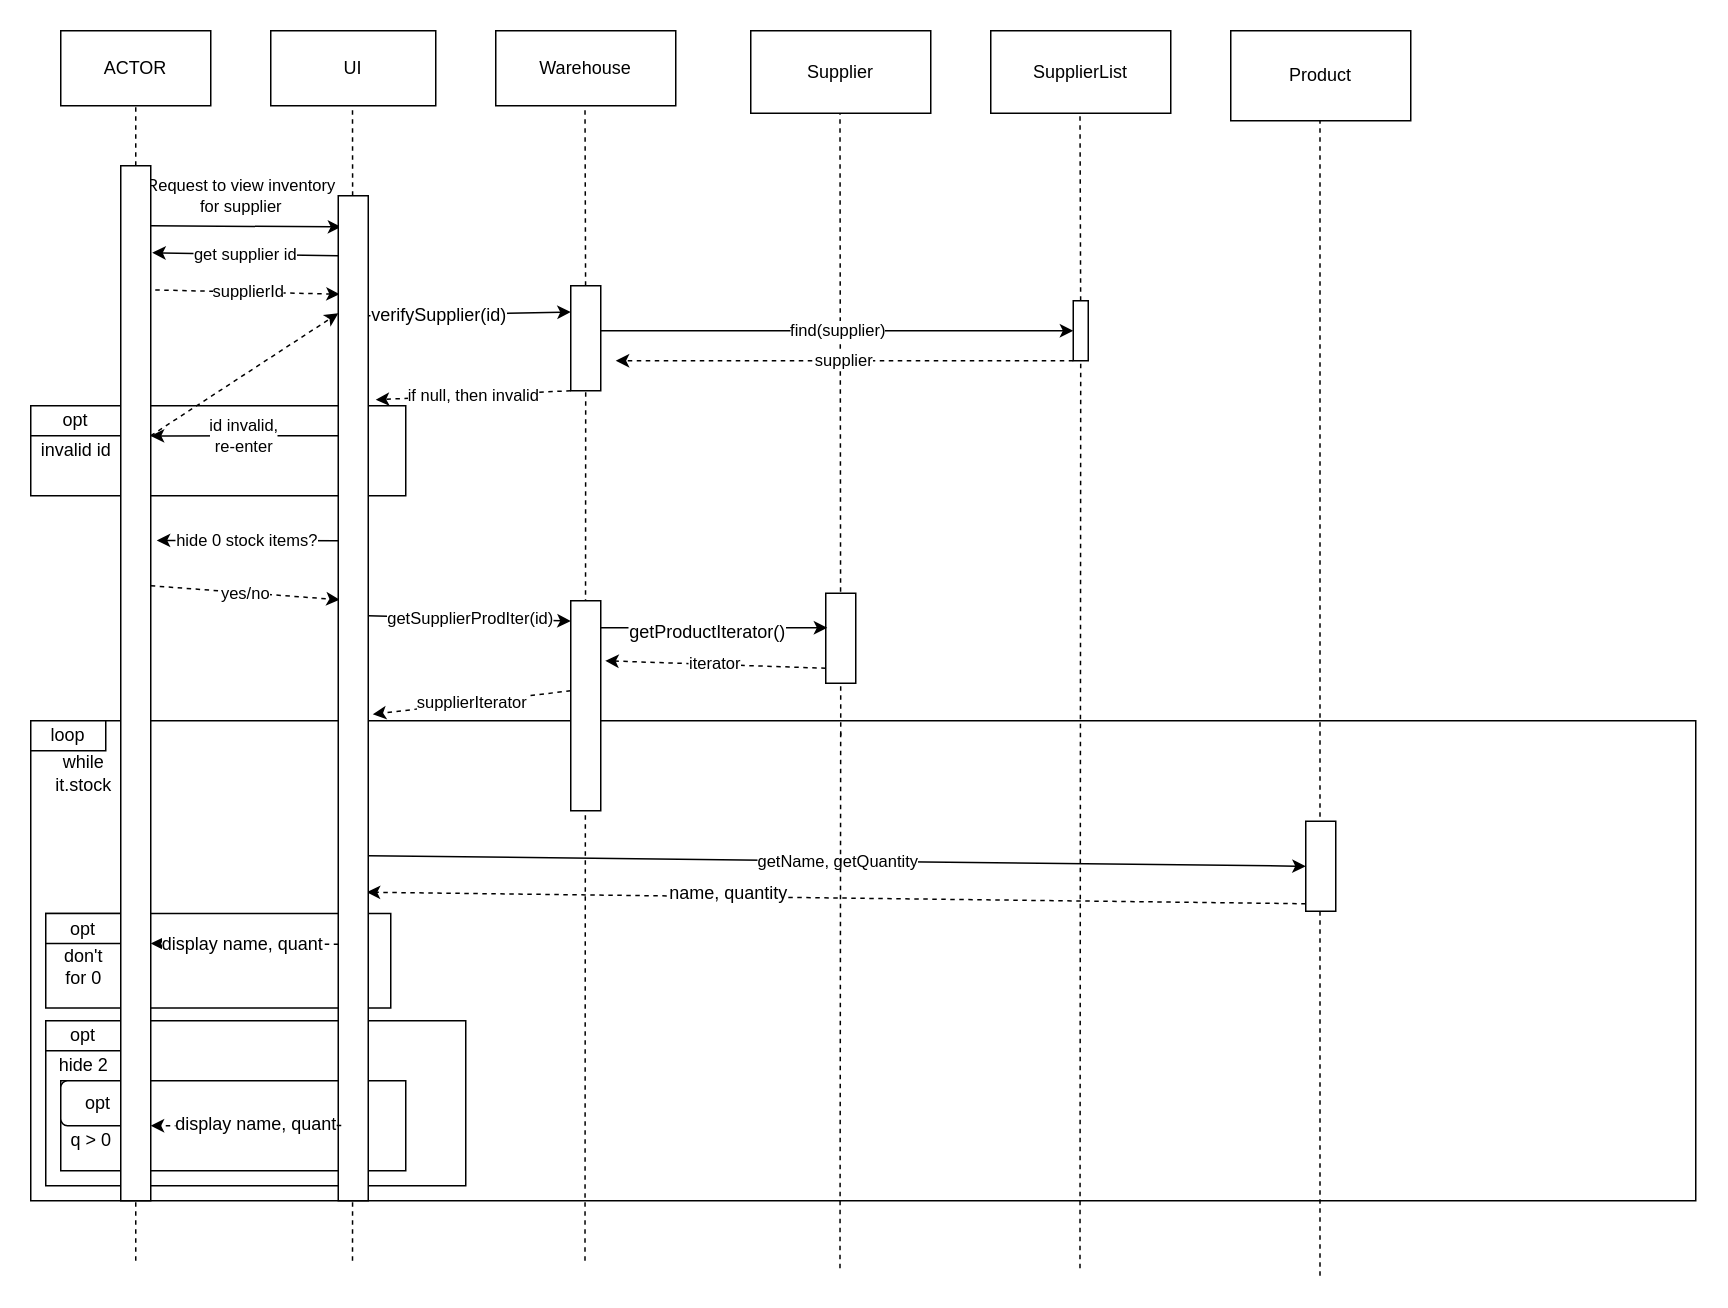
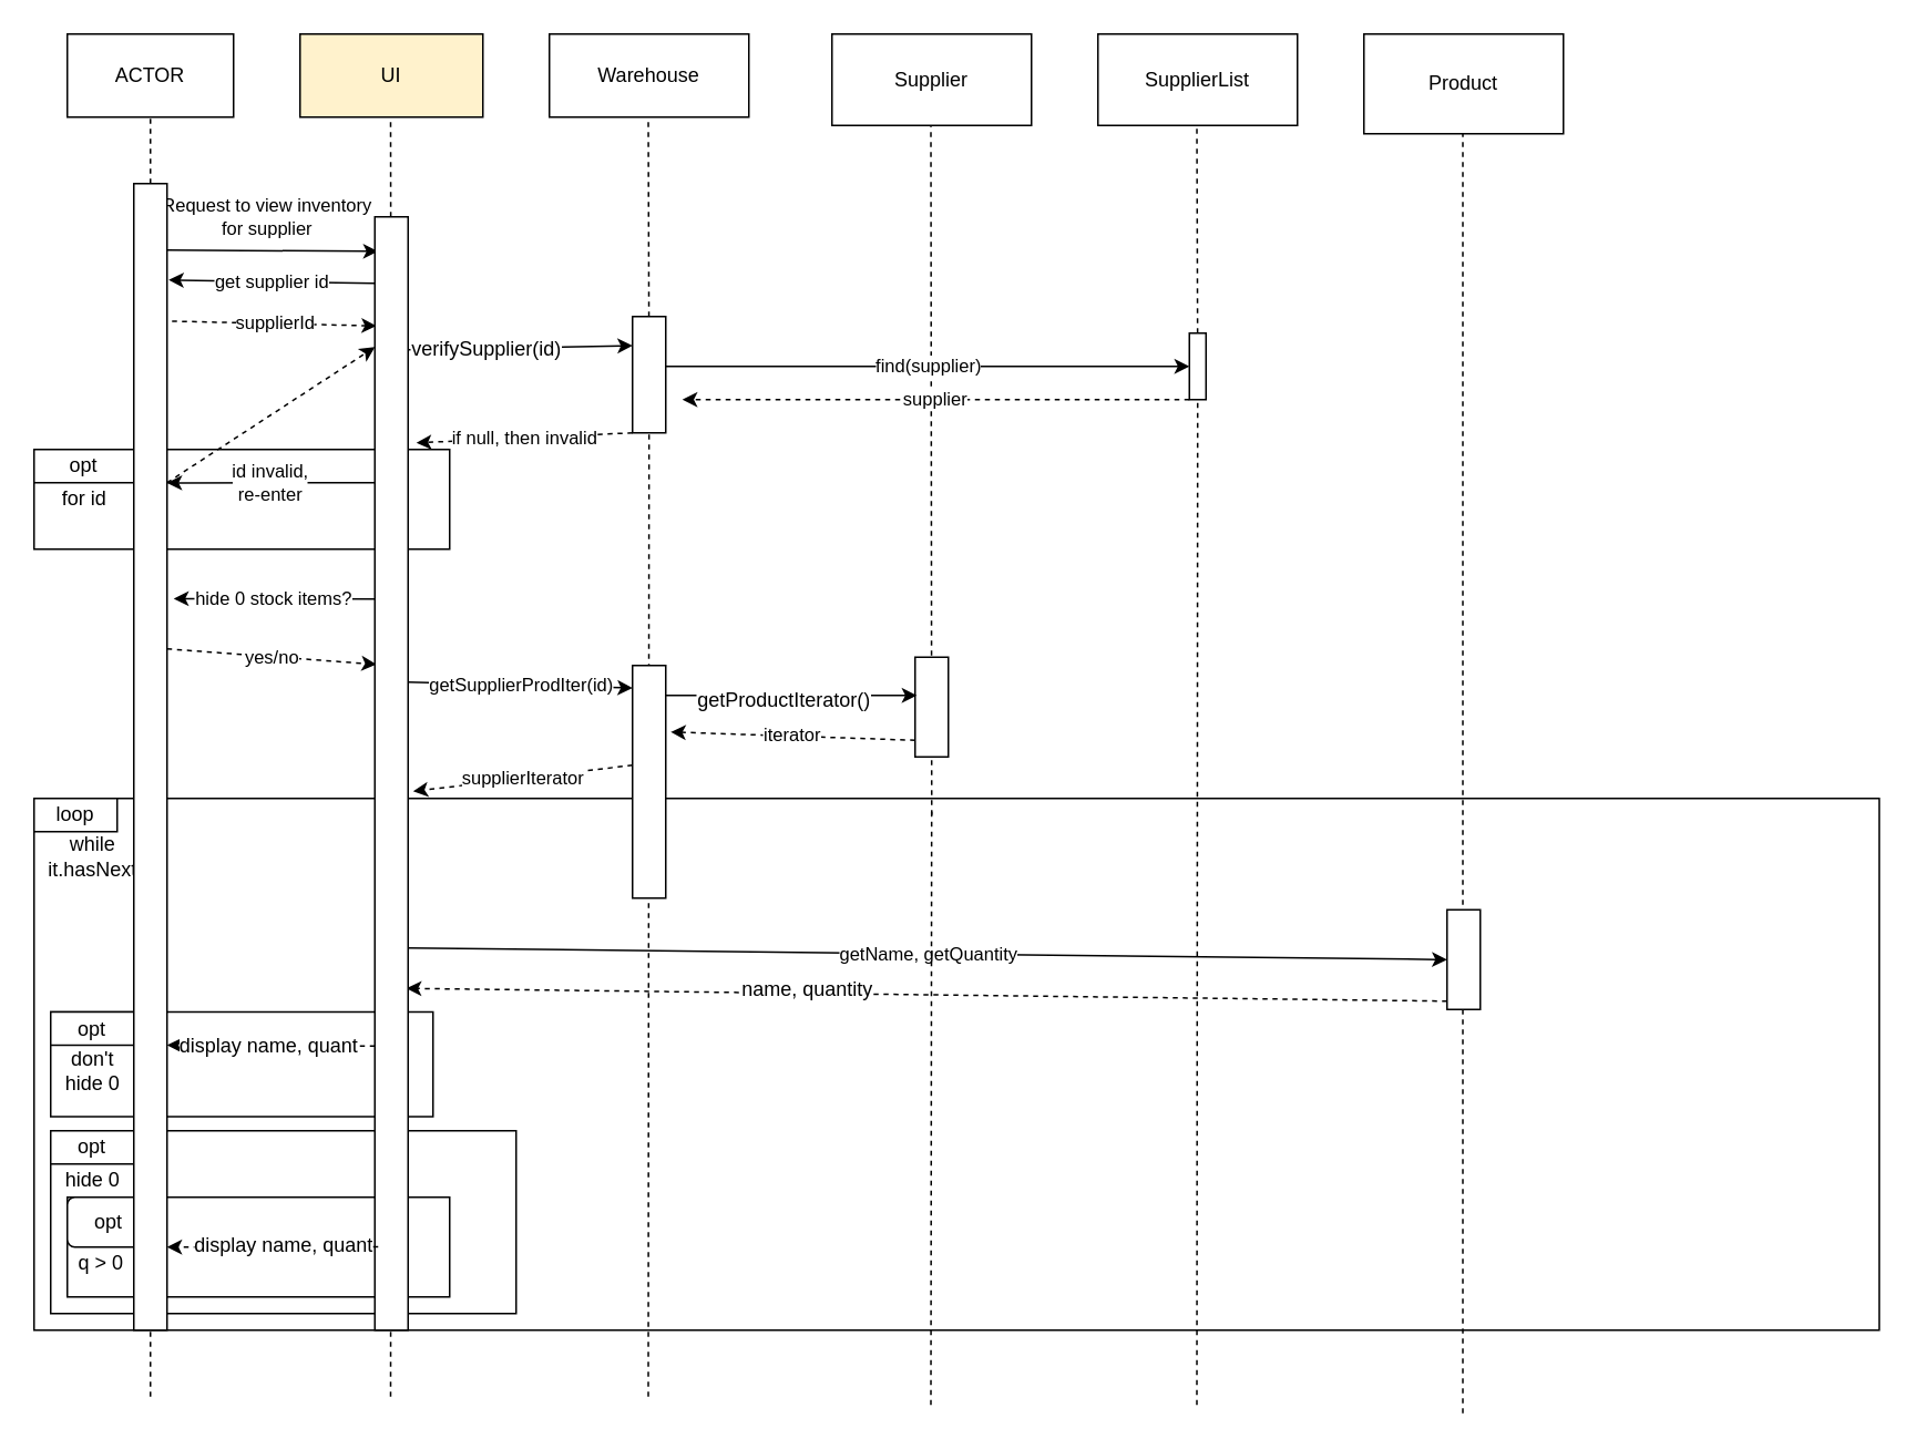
- <mxCell id="7" value="UI" style="rounded=0;whiteSpace=wrap;html=1;" vertex="1" parent="1"><mxGeometry x="180" y="20" width="110" height="50" as="geometry" /></mxCell>
+ <mxCell id="7" value="UI" style="rounded=0;whiteSpace=wrap;html=1;fillColor=#fff2cc;" vertex="1" parent="1"><mxGeometry x="180" y="20" width="110" height="50" as="geometry" /></mxCell>
- <mxCell id="43" value="invalid id" style="text;html=1;align=center;verticalAlign=middle;resizable=0;points=[];autosize=1;" vertex="1" parent="1"><mxGeometry y="290" width="60" height="20" as="geometry" x="20" /></mxCell>
+ <mxCell id="43" value="for id" style="text;html=1;align=center;verticalAlign=middle;resizable=0;points=[];autosize=1;" vertex="1" parent="1"><mxGeometry y="290" width="60" height="20" as="geometry" x="20" /></mxCell>
- <mxCell id="51" value="&lt;div&gt;while&lt;/div&gt;&lt;div&gt;it.stock&lt;br&gt;&lt;/div&gt;" style="text;html=1;align=center;verticalAlign=middle;resizable=0;points=[];autosize=1;" vertex="1" parent="1"><mxGeometry y="500" width="70" height="30" as="geometry" x="20" /></mxCell>
+ <mxCell id="51" value="&lt;div&gt;while&lt;/div&gt;&lt;div&gt;it.hasNext&lt;br&gt;&lt;/div&gt;" style="text;html=1;align=center;verticalAlign=middle;resizable=0;points=[];autosize=1;" vertex="1" parent="1"><mxGeometry y="500" width="70" height="30" as="geometry" x="20" /></mxCell>
- <mxCell id="58" value="&lt;div&gt;don't&lt;/div&gt;&lt;div&gt;for 0&lt;br&gt;&lt;/div&gt;" style="text;html=1;align=center;verticalAlign=middle;resizable=0;points=[];autosize=1;" vertex="1" parent="1"><mxGeometry x="30" y="628.5" width="50" height="30" as="geometry" /></mxCell>
+ <mxCell id="58" value="&lt;div&gt;don't&lt;/div&gt;&lt;div&gt;hide 0&lt;br&gt;&lt;/div&gt;" style="text;html=1;align=center;verticalAlign=middle;resizable=0;points=[];autosize=1;" vertex="1" parent="1"><mxGeometry x="30" y="628.5" width="50" height="30" as="geometry" /></mxCell>
- <mxCell id="61" value="hide 2" style="text;html=1;align=center;verticalAlign=middle;resizable=0;points=[];autosize=1;" vertex="1" parent="1"><mxGeometry x="30" y="700" width="50" height="20" as="geometry" /></mxCell>
+ <mxCell id="61" value="hide 0" style="text;html=1;align=center;verticalAlign=middle;resizable=0;points=[];autosize=1;" vertex="1" parent="1"><mxGeometry x="30" y="700" width="50" height="20" as="geometry" /></mxCell>
